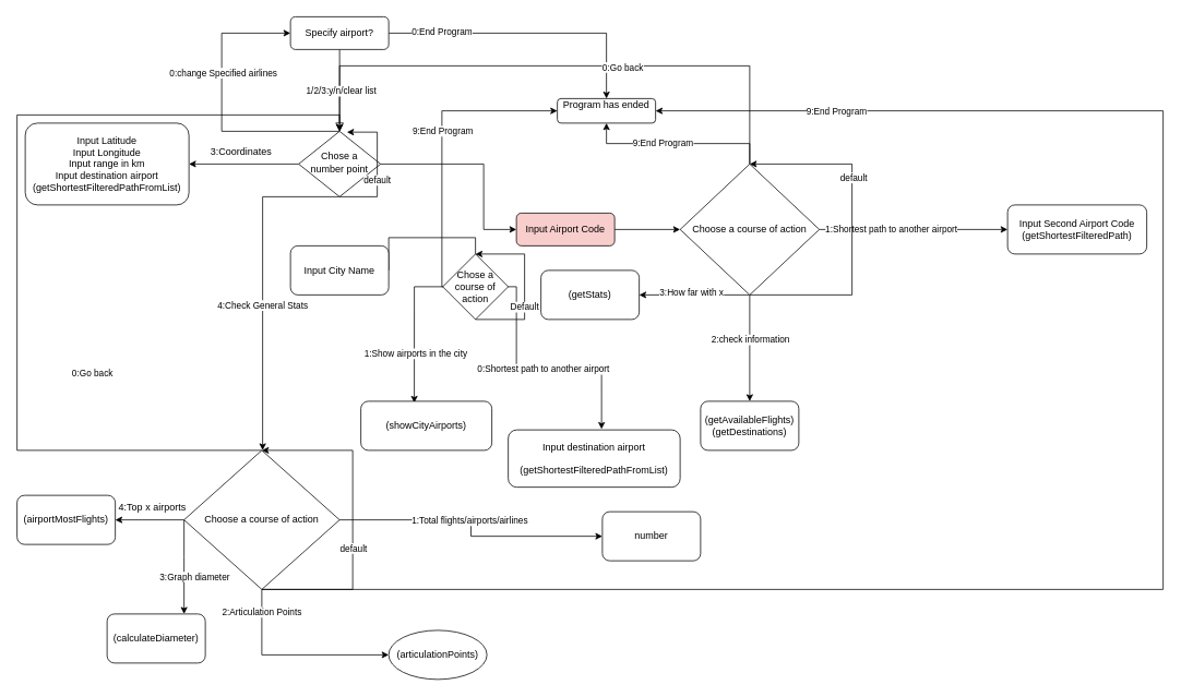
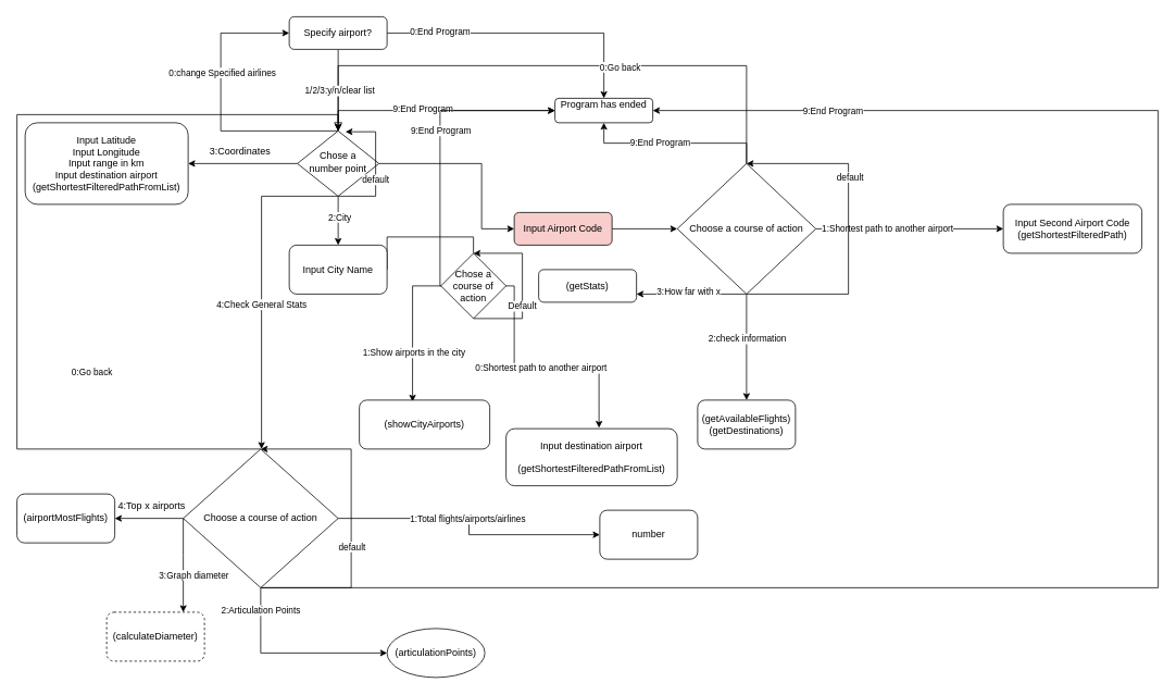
+ <mxCell id="8" style="edgeStyle=orthogonalEdgeStyle;rounded=0;orthogonalLoop=1;jettySize=auto;html=1;exitX=0.5;exitY=0;exitDx=0;exitDy=0;entryX=0;entryY=0.5;entryDx=0;entryDy=0;" parent="1" source="16" target="22" edge="1"><mxGeometry relative="1" as="geometry" /></mxCell>
+ <mxCell id="9" value="9:End Program" style="edgeLabel;html=1;align=center;verticalAlign=middle;resizable=0;points=[];" parent="8" vertex="1" connectable="0"><mxGeometry x="-0.122" y="3" relative="1" as="geometry"><mxPoint as="offset" /></mxGeometry></mxCell>
+ <mxCell id="14" style="edgeStyle=orthogonalEdgeStyle;rounded=0;orthogonalLoop=1;jettySize=auto;html=1;exitX=0.5;exitY=1;exitDx=0;exitDy=0;" edge="1" parent="1" source="16" target="71"><mxGeometry relative="1" as="geometry" /></mxCell>
+ <mxCell id="15" value="2:City" style="edgeLabel;html=1;align=center;verticalAlign=middle;resizable=0;points=[];" vertex="1" connectable="0" parent="14"><mxGeometry x="-0.179" y="1" relative="1" as="geometry"><mxPoint as="offset" /></mxGeometry></mxCell>
- <mxCell id="67" value="(getStats)" style="rounded=1;whiteSpace=wrap;html=1;" vertex="1" parent="1"><mxGeometry x="660" y="330" width="120" height="60" as="geometry" /></mxCell>
+ <mxCell id="67" value="(getStats)" style="rounded=1;whiteSpace=wrap;html=1;" vertex="1" parent="1"><mxGeometry x="660" y="330" width="120" height="40" as="geometry" /></mxCell>
- <mxCell id="55" value="(calculateDiameter)" style="rounded=1;whiteSpace=wrap;html=1;" vertex="1" parent="1"><mxGeometry x="130" y="750" width="120" height="60" as="geometry" /></mxCell>
+ <mxCell id="55" value="(calculateDiameter)" style="rounded=1;whiteSpace=wrap;html=1;dashed=1;" vertex="1" parent="1"><mxGeometry x="130" y="750" width="120" height="60" as="geometry" /></mxCell>
